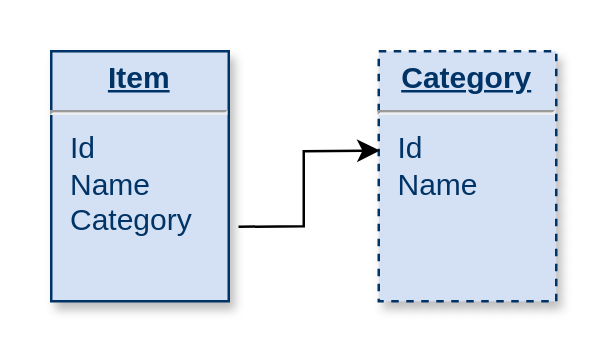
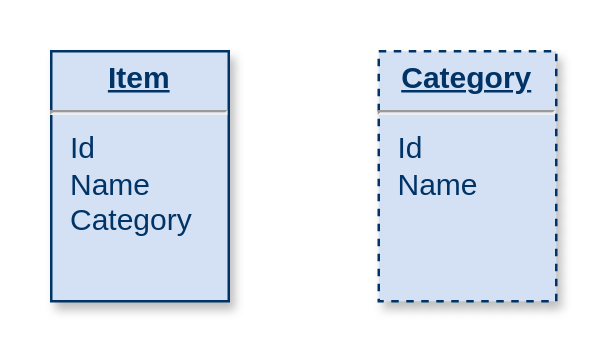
- <mxCell id="4" value="" style="endArrow=classic;html=1;rounded=0;exitX=1.055;exitY=0.702;exitDx=0;exitDy=0;exitPerimeter=0;entryX=0.006;entryY=0.397;entryDx=0;entryDy=0;entryPerimeter=0;" parent="1" source="2" target="3" edge="1"><mxGeometry width="50" height="50" relative="1" as="geometry"><mxPoint x="101" y="150" as="sourcePoint" /><mxPoint x="151" y="100" as="targetPoint" /><Array as="points"><mxPoint x="121" y="90" /><mxPoint x="121" y="60" /></Array></mxGeometry></mxCell>
